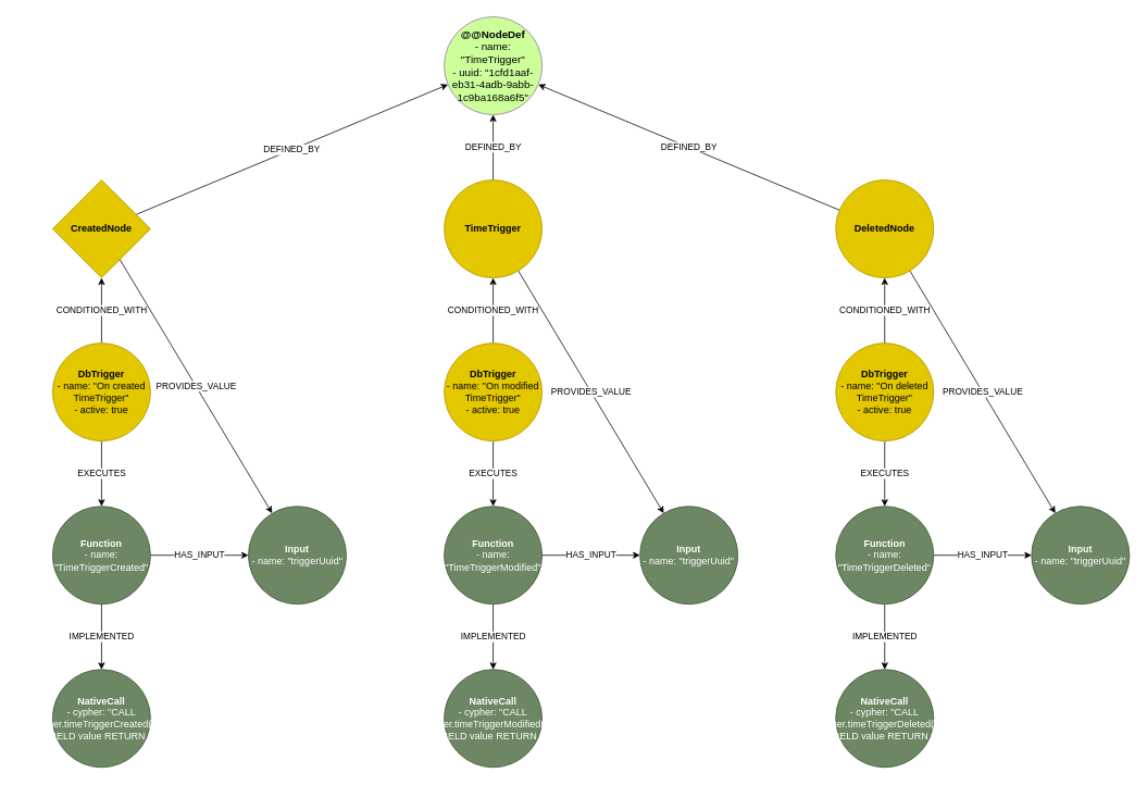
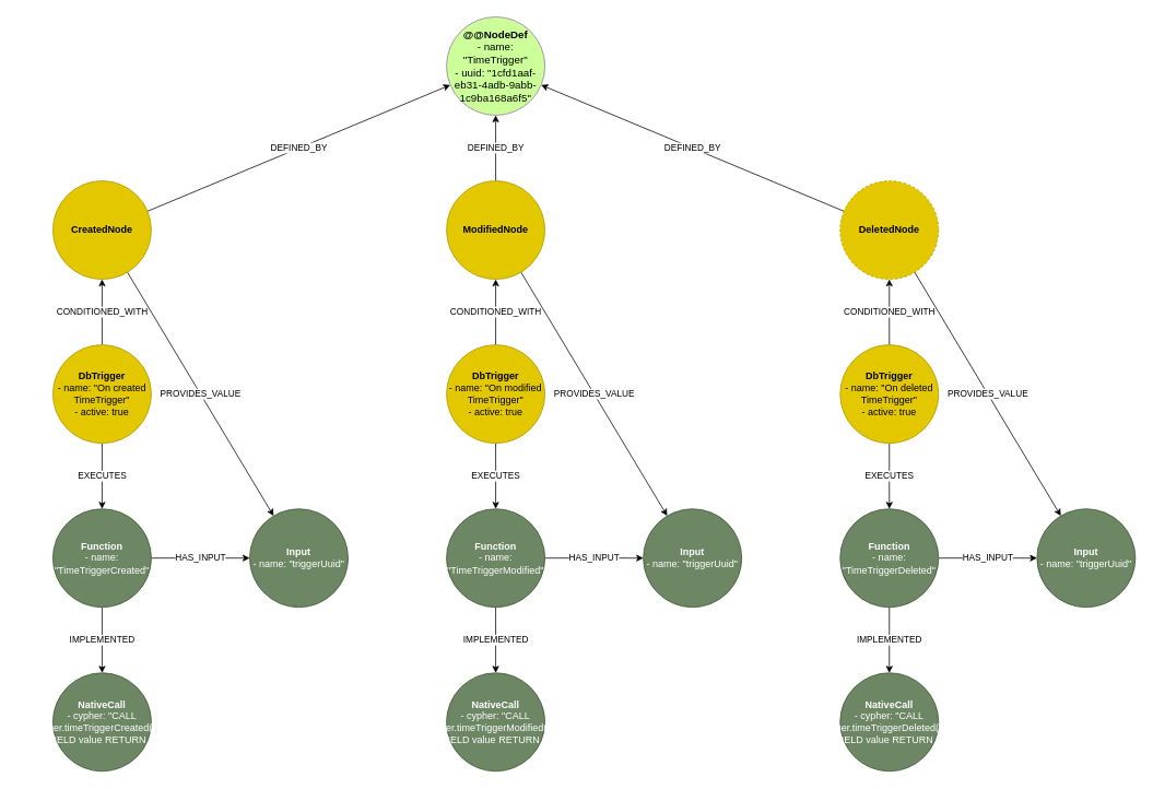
- <mxCell id="7" value="&lt;b&gt;CreatedNode&lt;/b&gt;" style="rhombus;whiteSpace=wrap;html=1;aspect=fixed;fillColor=#e3c800;fontColor=#000000;strokeColor=#B09500;" parent="1" vertex="1"><mxGeometry x="20" y="220" width="120" height="120" as="geometry" /></mxCell>
+ <mxCell id="7" value="&lt;b&gt;CreatedNode&lt;/b&gt;" style="ellipse;whiteSpace=wrap;html=1;aspect=fixed;fillColor=#e3c800;fontColor=#000000;strokeColor=#B09500;" parent="1" vertex="1"><mxGeometry x="20" y="220" width="120" height="120" as="geometry" /></mxCell>
- <mxCell id="13" value="&lt;b&gt;TimeTrigger&lt;/b&gt;" style="ellipse;whiteSpace=wrap;html=1;aspect=fixed;fillColor=#e3c800;fontColor=#000000;strokeColor=#B09500;" parent="1" vertex="1"><mxGeometry x="500" y="220" width="120" height="120" as="geometry" /></mxCell>
+ <mxCell id="13" value="&lt;b&gt;ModifiedNode&lt;/b&gt;" style="ellipse;whiteSpace=wrap;html=1;aspect=fixed;fillColor=#e3c800;fontColor=#000000;strokeColor=#B09500;" parent="1" vertex="1"><mxGeometry x="500" y="220" width="120" height="120" as="geometry" /></mxCell>
- <mxCell id="19" value="&lt;b&gt;DeletedNode&lt;/b&gt;" style="ellipse;whiteSpace=wrap;html=1;aspect=fixed;fillColor=#e3c800;fontColor=#000000;strokeColor=#B09500;" parent="1" vertex="1"><mxGeometry x="980" y="220" width="120" height="120" as="geometry" /></mxCell>
+ <mxCell id="19" value="&lt;b&gt;DeletedNode&lt;/b&gt;" style="ellipse;whiteSpace=wrap;html=1;aspect=fixed;fillColor=#e3c800;fontColor=#000000;strokeColor=#B09500;dashed=1;" parent="1" vertex="1"><mxGeometry x="980" y="220" width="120" height="120" as="geometry" /></mxCell>
